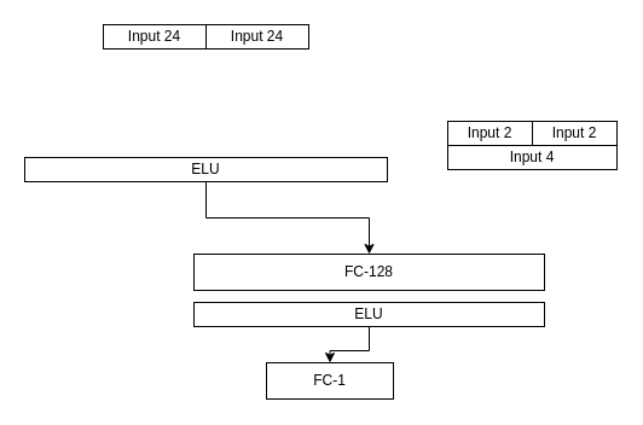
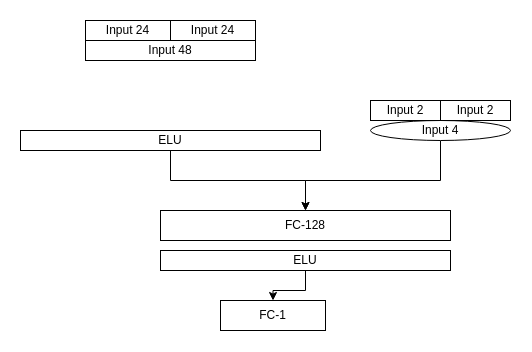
+ <mxCell id="7" value="Input 48" style="rounded=0;whiteSpace=wrap;html=1;" parent="1" vertex="1"><mxGeometry x="85" y="40" width="170" height="20" as="geometry" /></mxCell>
- <mxCell id="9" value="Input 4" style="rounded=0;whiteSpace=wrap;html=1;" parent="1" vertex="1"><mxGeometry x="370" y="120" width="140" height="20" as="geometry" /></mxCell>
+ <mxCell id="9" value="Input 4" style="ellipse;whiteSpace=wrap;html=1;" parent="1" vertex="1"><mxGeometry x="370" y="120" width="140" height="20" as="geometry" /></mxCell>
+ <mxCell id="8" style="edgeStyle=orthogonalEdgeStyle;rounded=0;orthogonalLoop=1;jettySize=auto;html=1;exitX=0.5;exitY=1;exitDx=0;exitDy=0;entryX=0.5;entryY=0;entryDx=0;entryDy=0;strokeWidth=1;" parent="1" source="9" target="4" edge="1"><mxGeometry relative="1" as="geometry"><Array as="points"><mxPoint x="440" y="180" /><mxPoint x="305" y="180" /></Array></mxGeometry></mxCell>
